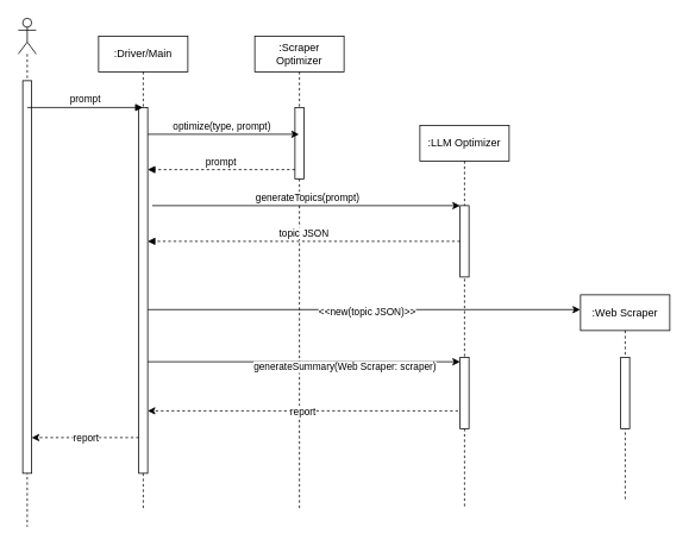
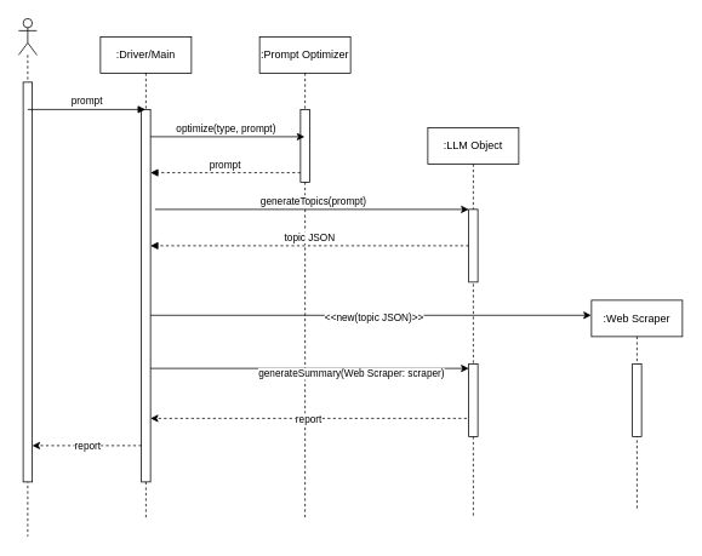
- <mxCell id="9" value=":Scraper Optimizer" style="shape=umlLifeline;perimeter=lifelinePerimeter;whiteSpace=wrap;html=1;container=1;dropTarget=0;collapsible=0;recursiveResize=0;outlineConnect=0;portConstraint=eastwest;newEdgeStyle={&quot;curved&quot;:0,&quot;rounded&quot;:0};" vertex="1" parent="1"><mxGeometry x="285" y="40" width="100" height="530" as="geometry" /></mxCell>
+ <mxCell id="9" value=":Prompt Optimizer" style="shape=umlLifeline;perimeter=lifelinePerimeter;whiteSpace=wrap;html=1;container=1;dropTarget=0;collapsible=0;recursiveResize=0;outlineConnect=0;portConstraint=eastwest;newEdgeStyle={&quot;curved&quot;:0,&quot;rounded&quot;:0};" vertex="1" parent="1"><mxGeometry x="285" y="40" width="100" height="530" as="geometry" /></mxCell>
- <mxCell id="2" value=":LLM Optimizer" style="shape=umlLifeline;perimeter=lifelinePerimeter;whiteSpace=wrap;html=1;container=1;dropTarget=0;collapsible=0;recursiveResize=0;outlineConnect=0;portConstraint=eastwest;newEdgeStyle={&quot;curved&quot;:0,&quot;rounded&quot;:0};" vertex="1" parent="1"><mxGeometry x="470" y="140" width="100" height="430" as="geometry" /></mxCell>
+ <mxCell id="2" value=":LLM Object" style="shape=umlLifeline;perimeter=lifelinePerimeter;whiteSpace=wrap;html=1;container=1;dropTarget=0;collapsible=0;recursiveResize=0;outlineConnect=0;portConstraint=eastwest;newEdgeStyle={&quot;curved&quot;:0,&quot;rounded&quot;:0};" vertex="1" parent="1"><mxGeometry x="470" y="140" width="100" height="430" as="geometry" /></mxCell>
